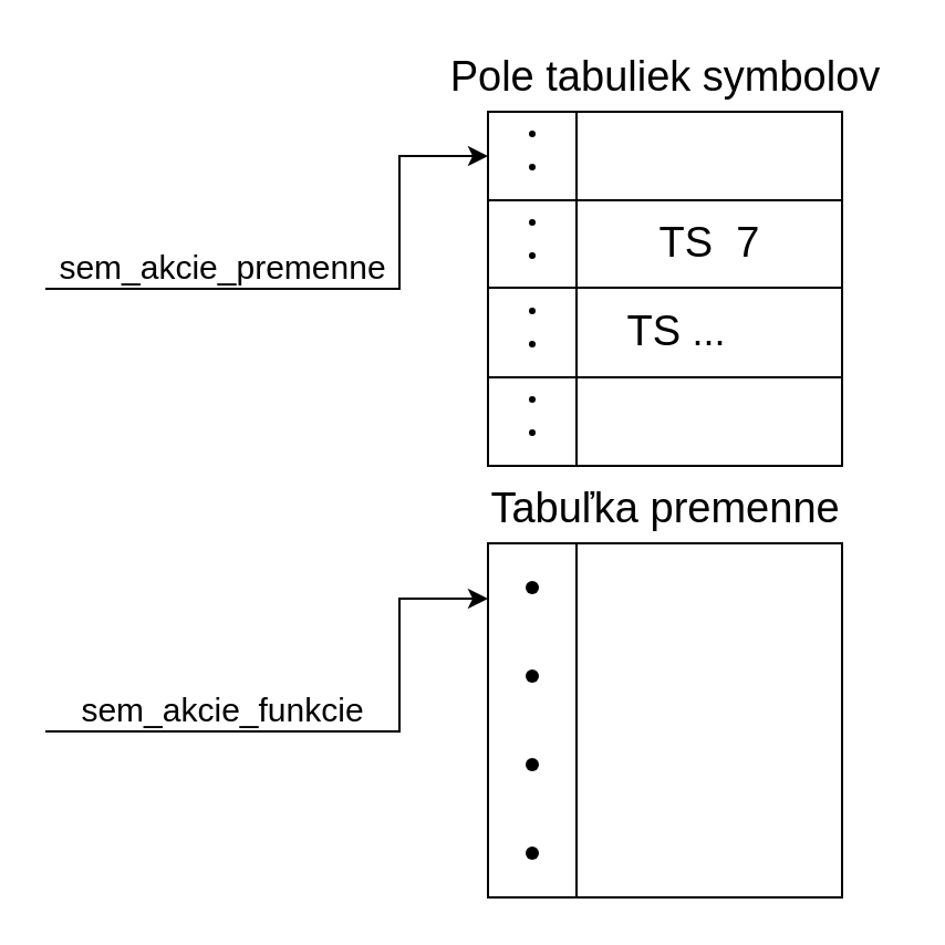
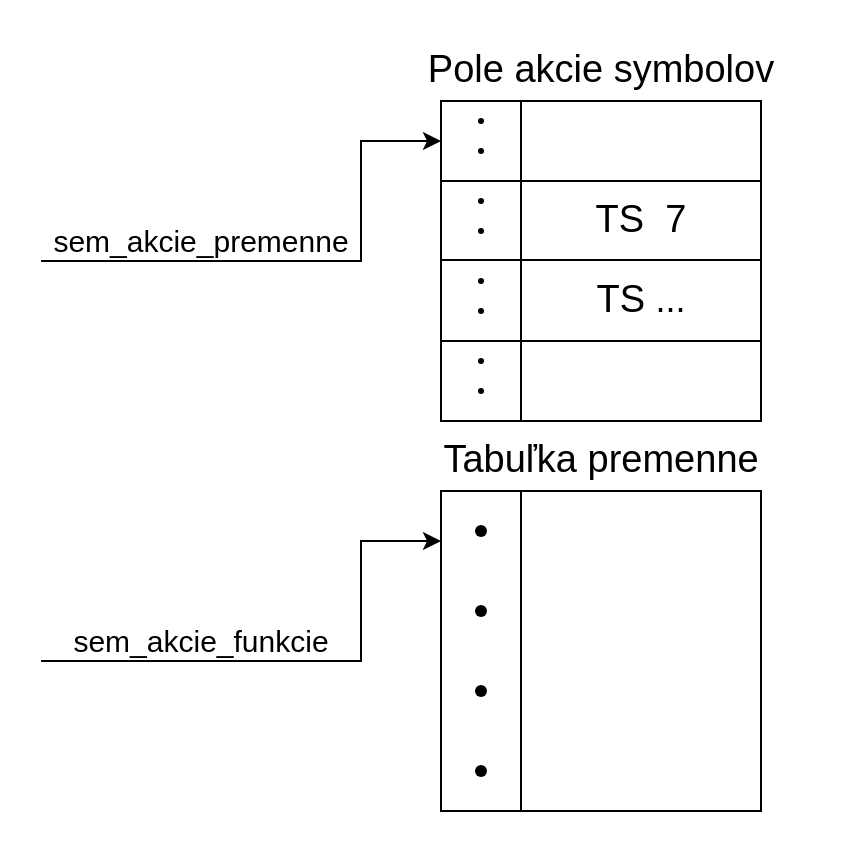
- <mxCell id="3" value="Pole tabuliek symbolov" style="text;html=1;align=center;verticalAlign=middle;resizable=0;points=[];autosize=1;strokeColor=none;fillColor=none;fontSize=19;" vertex="1" parent="1"><mxGeometry x="195" y="20" width="210" height="30" as="geometry" /></mxCell>
+ <mxCell id="3" value="Pole akcie symbolov" style="text;html=1;align=center;verticalAlign=middle;resizable=0;points=[];autosize=1;strokeColor=none;fillColor=none;fontSize=19;" vertex="1" parent="1"><mxGeometry x="195" y="20" width="210" height="30" as="geometry" /></mxCell>
- <mxCell id="8" value="TS&amp;nbsp;&lt;font style=&quot;font-size: 18px&quot;&gt;...&lt;/font&gt;" style="text;html=1;align=center;verticalAlign=middle;resizable=0;points=[];autosize=1;strokeColor=none;fillColor=none;fontSize=19;" vertex="1" parent="1"><mxGeometry x="275" y="135" width="60" height="30" as="geometry" /></mxCell>
+ <mxCell id="8" value="TS&amp;nbsp;&lt;font style=&quot;font-size: 18px&quot;&gt;...&lt;/font&gt;" style="text;html=1;align=center;verticalAlign=middle;resizable=0;points=[];autosize=1;strokeColor=none;fillColor=none;fontSize=19;" vertex="1" parent="1"><mxGeometry x="290" y="135" width="60" height="30" as="geometry" /></mxCell>
